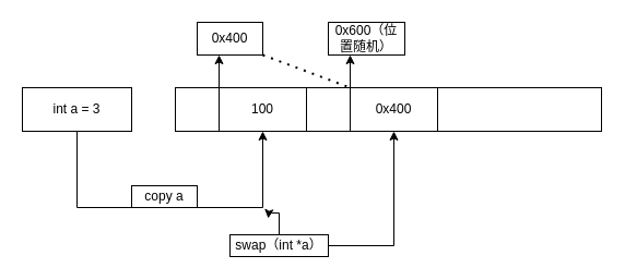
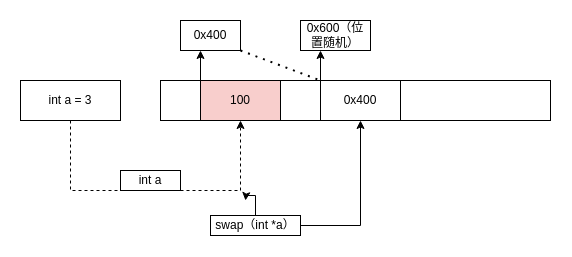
- <mxCell id="3" value="&lt;font style=&quot;vertical-align: inherit;&quot;&gt;&lt;font style=&quot;vertical-align: inherit;&quot;&gt;100&lt;/font&gt;&lt;/font&gt;" style="rounded=0;whiteSpace=wrap;html=1;" vertex="1" parent="1"><mxGeometry x="200" y="80" width="80" height="40" as="geometry" /></mxCell>
+ <mxCell id="3" value="&lt;font style=&quot;vertical-align: inherit;&quot;&gt;&lt;font style=&quot;vertical-align: inherit;&quot;&gt;100&lt;/font&gt;&lt;/font&gt;" style="rounded=0;whiteSpace=wrap;html=1;fillColor=#f8cecc;" vertex="1" parent="1"><mxGeometry x="200" y="80" width="80" height="40" as="geometry" /></mxCell>
- <mxCell id="11" value="copy a" style="rounded=0;whiteSpace=wrap;html=1;" vertex="1" parent="1"><mxGeometry x="120" y="170" width="60" height="20" as="geometry" /></mxCell>
+ <mxCell id="11" value="int a" style="rounded=0;whiteSpace=wrap;html=1;" vertex="1" parent="1"><mxGeometry x="120" y="170" width="60" height="20" as="geometry" /></mxCell>
- <mxCell id="9" style="edgeStyle=orthogonalEdgeStyle;rounded=0;orthogonalLoop=1;jettySize=auto;html=1;entryX=0.5;entryY=1;entryDx=0;entryDy=0;" edge="1" parent="1" source="10" target="3"><mxGeometry relative="1" as="geometry"><Array as="points"><mxPoint x="70" y="190" /><mxPoint x="240" y="190" /></Array></mxGeometry></mxCell>
+ <mxCell id="9" style="edgeStyle=orthogonalEdgeStyle;rounded=0;orthogonalLoop=1;jettySize=auto;html=1;entryX=0.5;entryY=1;entryDx=0;entryDy=0;dashed=1;" edge="1" parent="1" source="10" target="3"><mxGeometry relative="1" as="geometry"><Array as="points"><mxPoint x="70" y="190" /><mxPoint x="240" y="190" /></Array></mxGeometry></mxCell>
